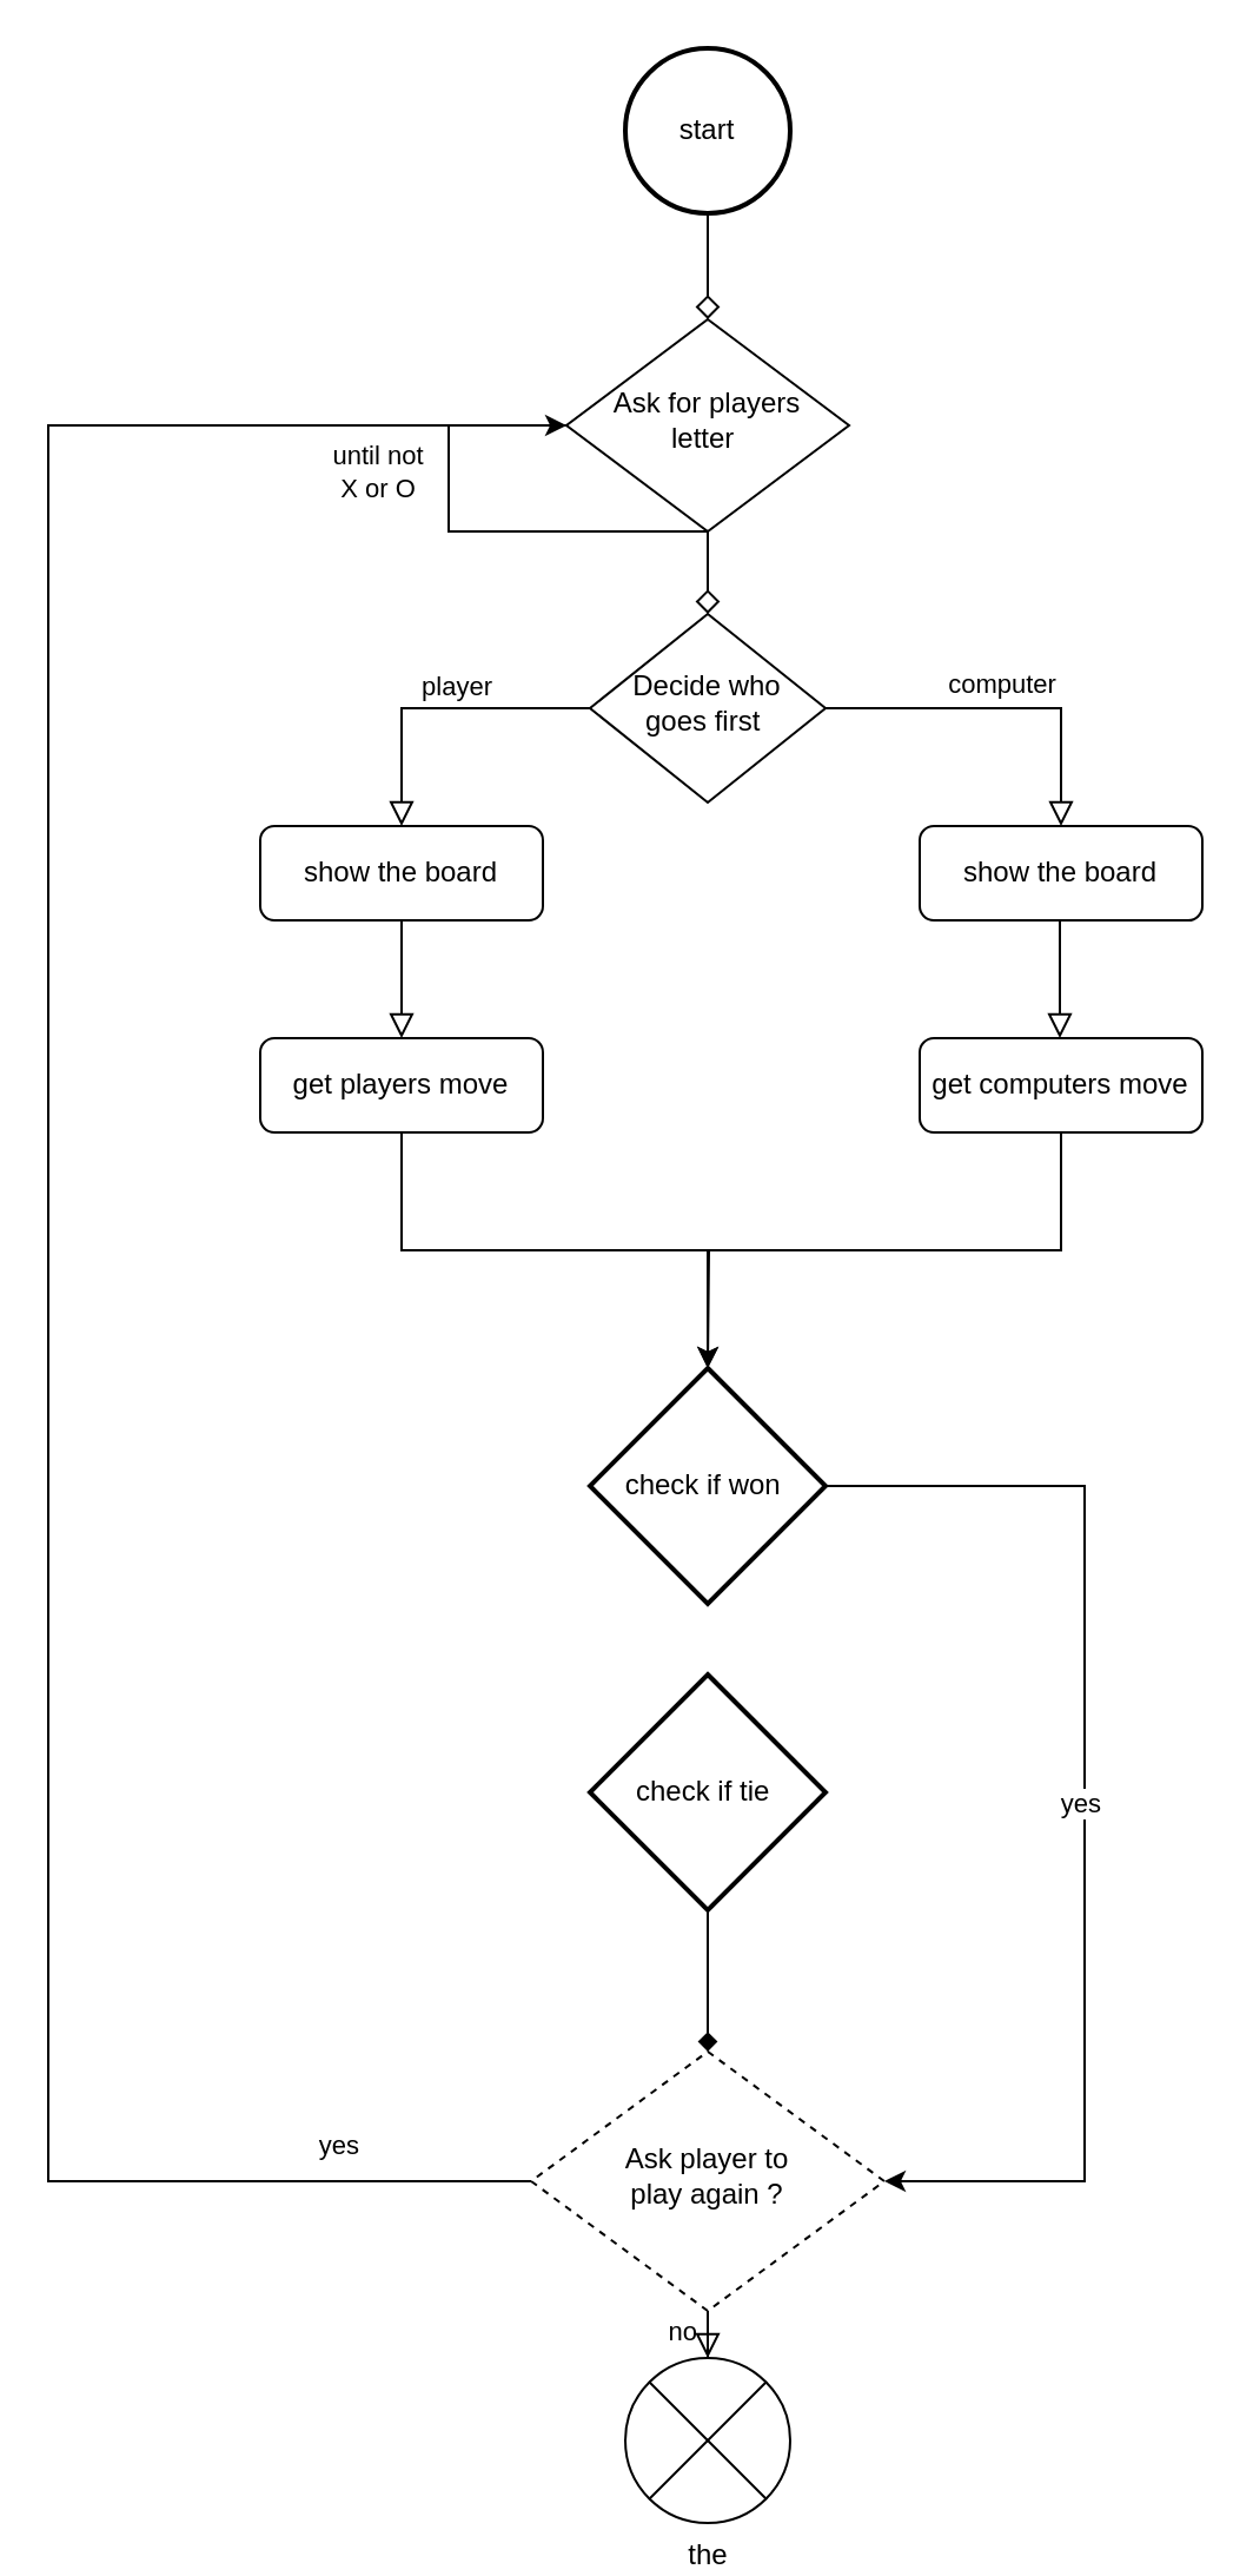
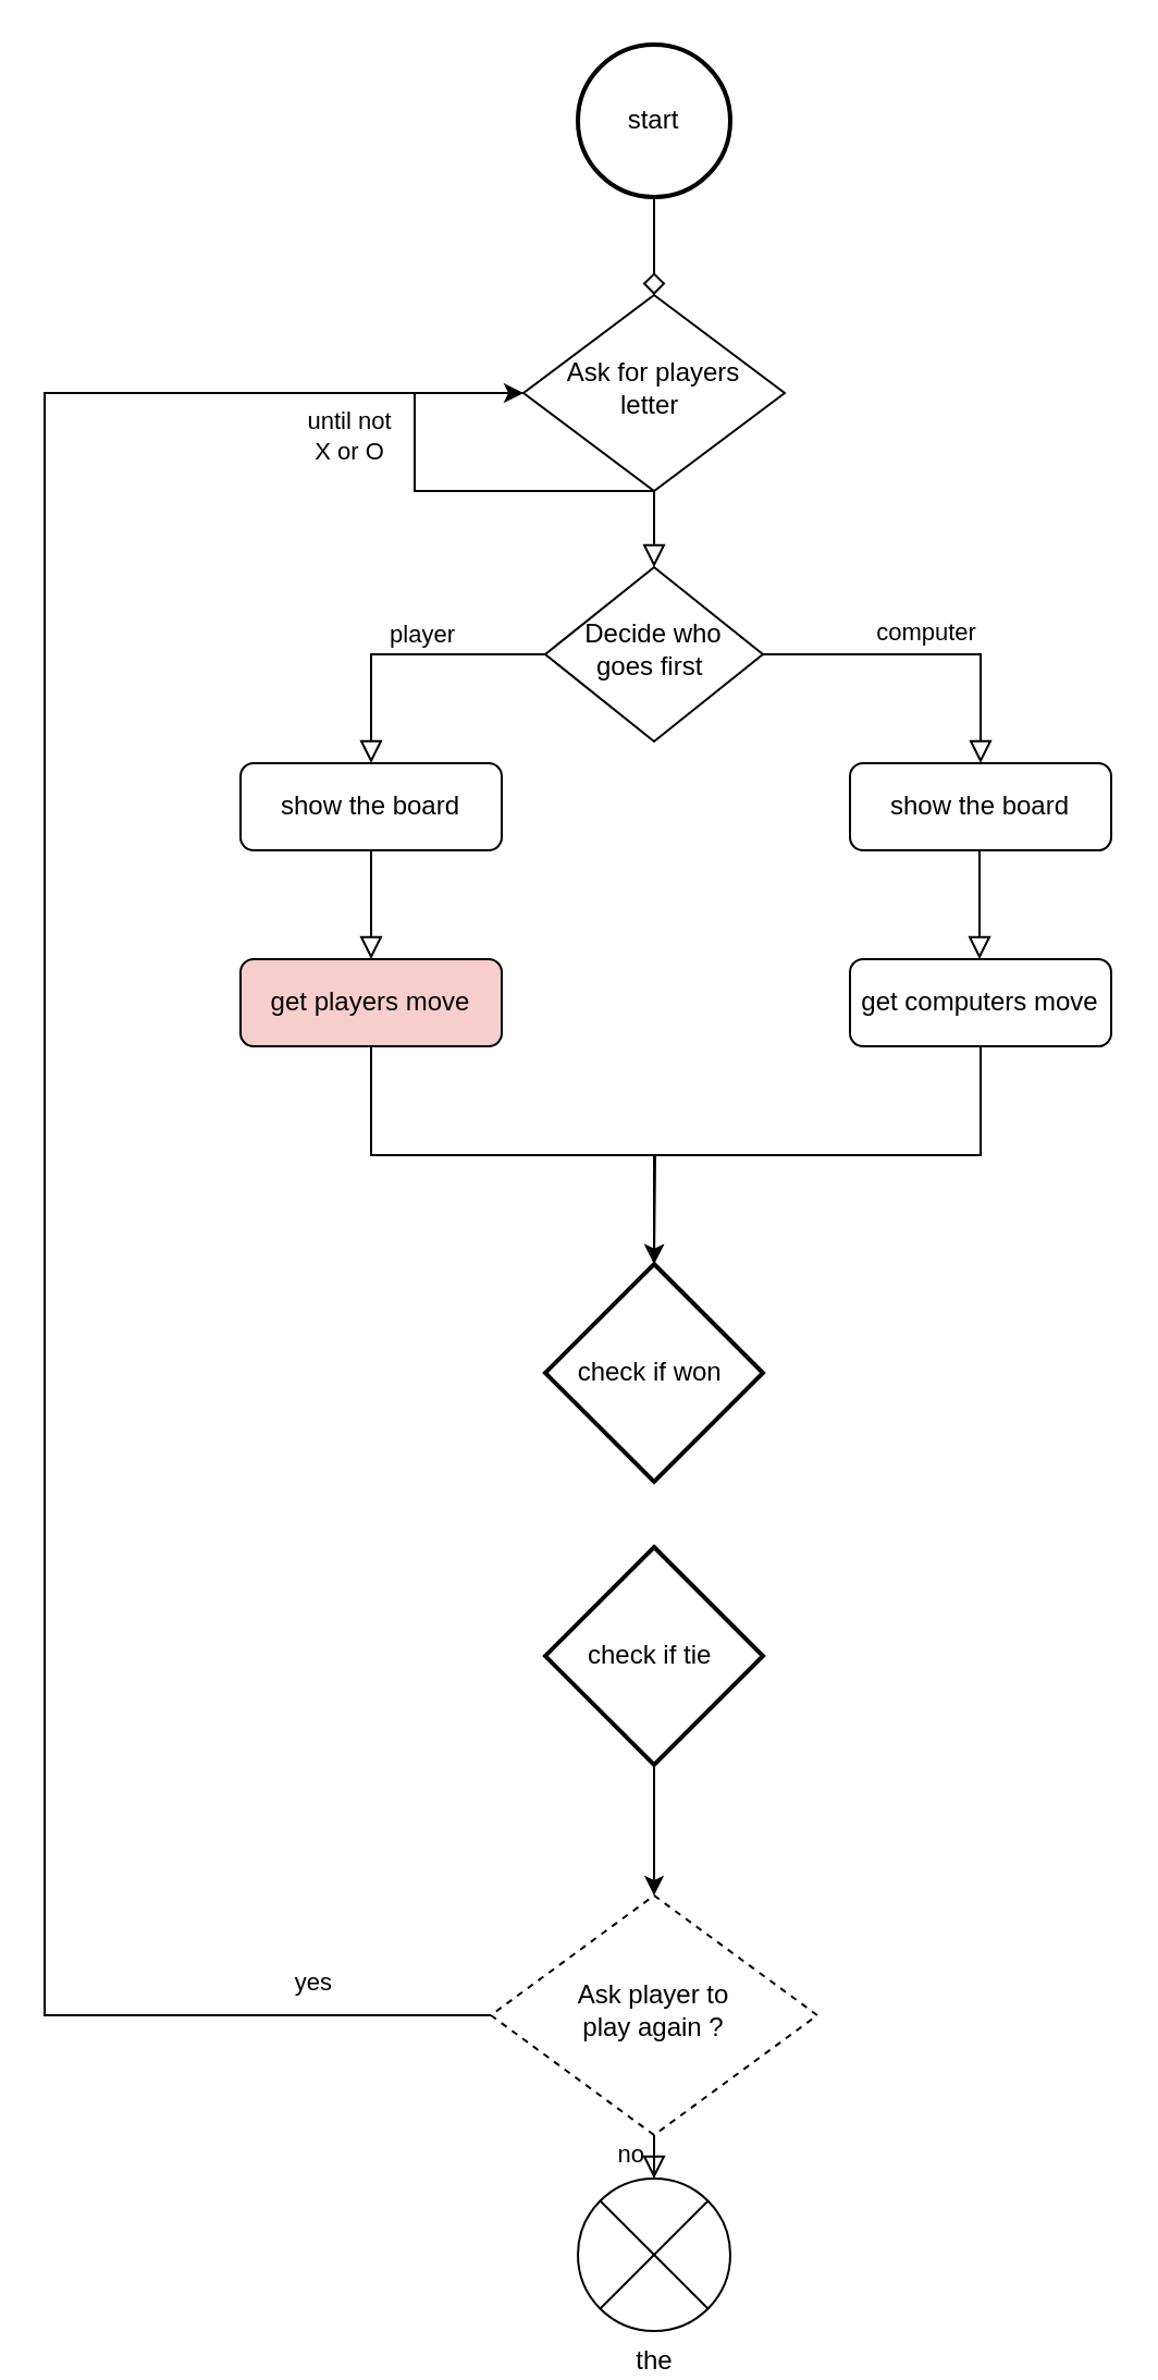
- <mxCell id="3" value="" style="rounded=0;html=1;jettySize=auto;orthogonalLoop=1;fontSize=11;endArrow=diamond;endFill=0;endSize=8;strokeWidth=1;shadow=0;labelBackgroundColor=none;edgeStyle=orthogonalEdgeStyle;" parent="1" source="5" target="8" edge="1"><mxGeometry y="20" relative="1" as="geometry"><mxPoint as="offset" /></mxGeometry></mxCell>
+ <mxCell id="3" value="" style="rounded=0;html=1;jettySize=auto;orthogonalLoop=1;fontSize=11;endArrow=block;endFill=0;endSize=8;strokeWidth=1;shadow=0;labelBackgroundColor=none;edgeStyle=orthogonalEdgeStyle;" parent="1" source="5" target="8" edge="1"><mxGeometry y="20" relative="1" as="geometry"><mxPoint as="offset" /></mxGeometry></mxCell>
- <mxCell id="14" value="get players move" style="rounded=1;whiteSpace=wrap;html=1;fontSize=12;glass=0;strokeWidth=1;shadow=0;" vertex="1" parent="1"><mxGeometry x="110" y="440" width="120" height="40" as="geometry" /></mxCell>
+ <mxCell id="14" value="get players move" style="rounded=1;whiteSpace=wrap;html=1;fontSize=12;glass=0;strokeWidth=1;shadow=0;fillColor=#f8cecc;" vertex="1" parent="1"><mxGeometry x="110" y="440" width="120" height="40" as="geometry" /></mxCell>
- <mxCell id="22" value="yes&amp;nbsp;" style="edgeStyle=orthogonalEdgeStyle;rounded=0;orthogonalLoop=1;jettySize=auto;html=1;exitX=1;exitY=0.5;exitDx=0;exitDy=0;exitPerimeter=0;entryX=1;entryY=0.5;entryDx=0;entryDy=0;" edge="1" parent="1" source="23" target="21"><mxGeometry relative="1" as="geometry"><Array as="points"><mxPoint x="460" y="630" /><mxPoint x="460" y="925" /></Array></mxGeometry></mxCell>
- <mxCell id="24" style="edgeStyle=orthogonalEdgeStyle;rounded=0;orthogonalLoop=1;jettySize=auto;html=1;exitX=0.5;exitY=1;exitDx=0;exitDy=0;exitPerimeter=0;entryX=0.5;entryY=0;entryDx=0;entryDy=0;endArrow=diamond;" edge="1" parent="1" source="25" target="21"><mxGeometry relative="1" as="geometry" /></mxCell>
+ <mxCell id="24" style="edgeStyle=orthogonalEdgeStyle;rounded=0;orthogonalLoop=1;jettySize=auto;html=1;exitX=0.5;exitY=1;exitDx=0;exitDy=0;exitPerimeter=0;entryX=0.5;entryY=0;entryDx=0;entryDy=0;" edge="1" parent="1" source="25" target="21"><mxGeometry relative="1" as="geometry" /></mxCell>
